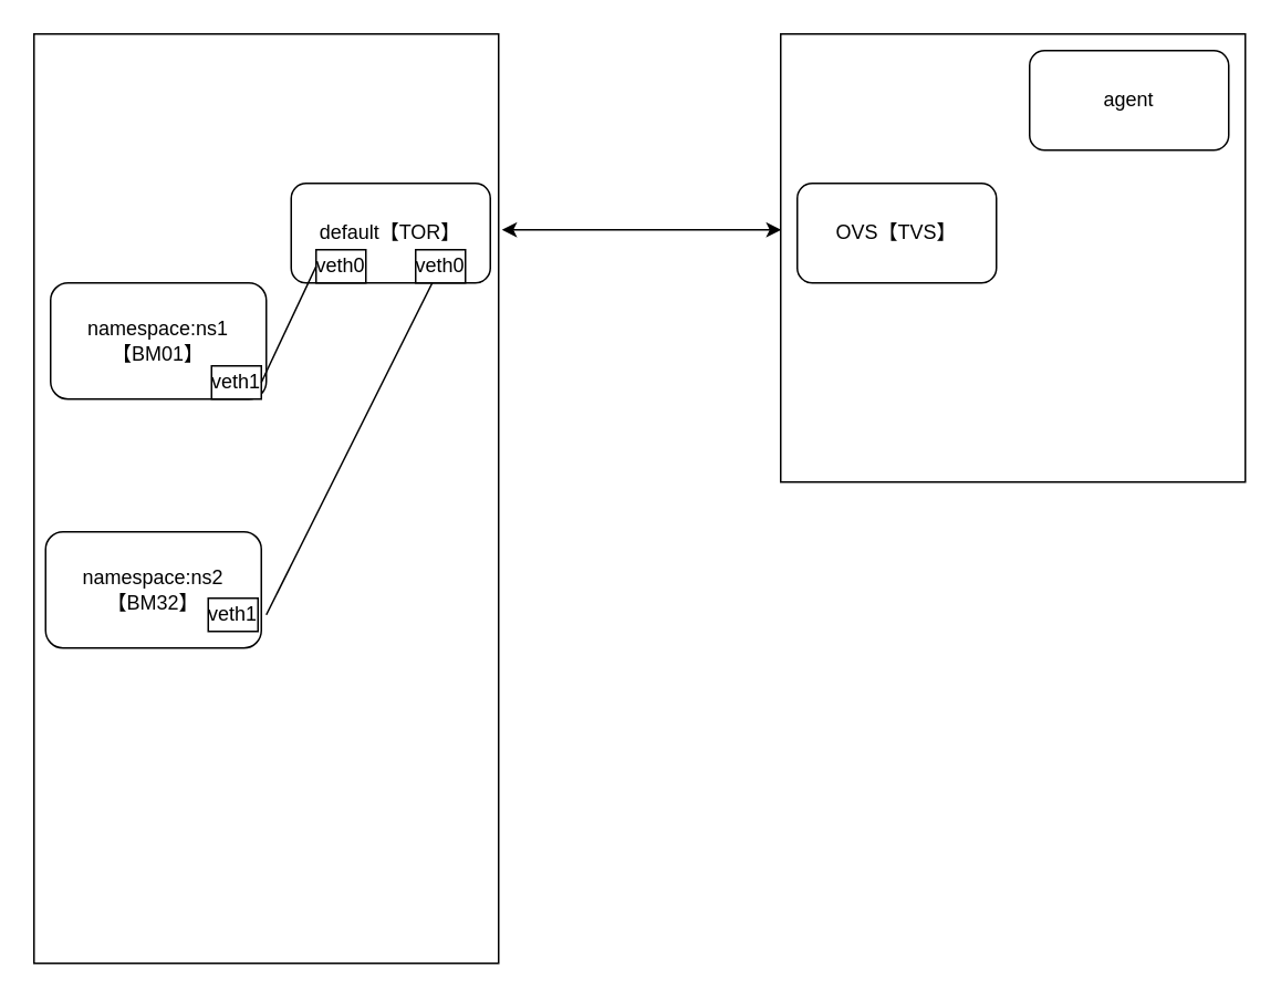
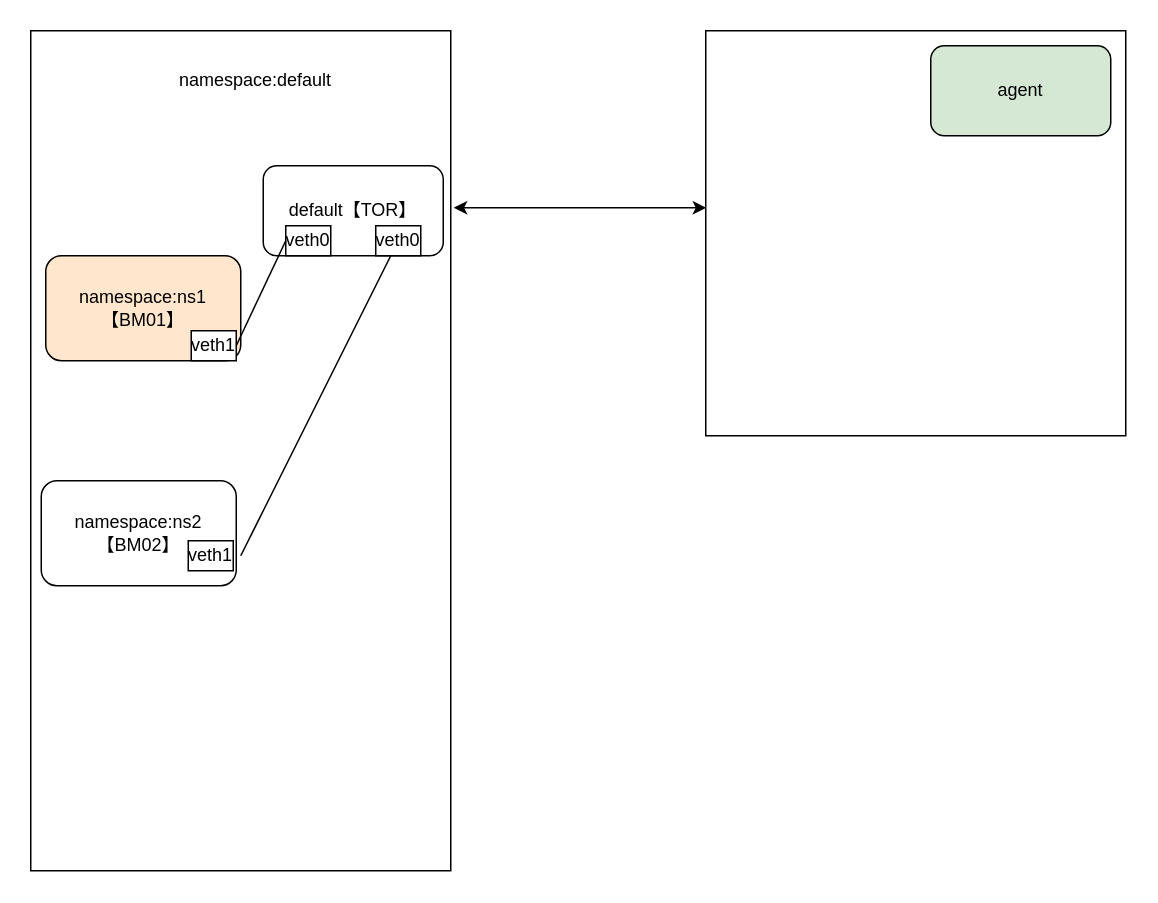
+ <mxCell id="7" value="&lt;br&gt;namespace:default" style="text;html=1;align=center;verticalAlign=middle;whiteSpace=wrap;rounded=0;" vertex="1" parent="1"><mxGeometry x="140" y="30" width="60" height="30" as="geometry" /></mxCell>
- <mxCell id="10" value="&lt;div&gt;agent&lt;/div&gt;" style="rounded=1;whiteSpace=wrap;html=1;" vertex="1" parent="1"><mxGeometry x="620" y="30" width="120" height="60" as="geometry" /></mxCell>
+ <mxCell id="10" value="&lt;div&gt;agent&lt;/div&gt;" style="rounded=1;whiteSpace=wrap;html=1;fillColor=#d5e8d4;" vertex="1" parent="1"><mxGeometry x="620" y="30" width="120" height="60" as="geometry" /></mxCell>
- <mxCell id="16" value="OVS【TVS】" style="rounded=1;whiteSpace=wrap;html=1;" vertex="1" parent="1"><mxGeometry x="480" y="110" width="120" height="60" as="geometry" /></mxCell>
- <mxCell id="3" value="namespace:ns1&lt;div&gt;【BM01】&lt;/div&gt;" style="rounded=1;whiteSpace=wrap;html=1;" vertex="1" parent="1"><mxGeometry x="30" y="170" width="130" height="70" as="geometry" /></mxCell>
+ <mxCell id="3" value="namespace:ns1&lt;div&gt;【BM01】&lt;/div&gt;" style="rounded=1;whiteSpace=wrap;html=1;fillColor=#ffe6cc;" vertex="1" parent="1"><mxGeometry x="30" y="170" width="130" height="70" as="geometry" /></mxCell>
- <mxCell id="12" value="namespace:ns2&lt;div&gt;【BM32】&lt;/div&gt;" style="rounded=1;whiteSpace=wrap;html=1;" vertex="1" parent="1"><mxGeometry x="27" y="320" width="130" height="70" as="geometry" /></mxCell>
+ <mxCell id="12" value="namespace:ns2&lt;div&gt;【BM02】&lt;/div&gt;" style="rounded=1;whiteSpace=wrap;html=1;" vertex="1" parent="1"><mxGeometry x="27" y="320" width="130" height="70" as="geometry" /></mxCell>
